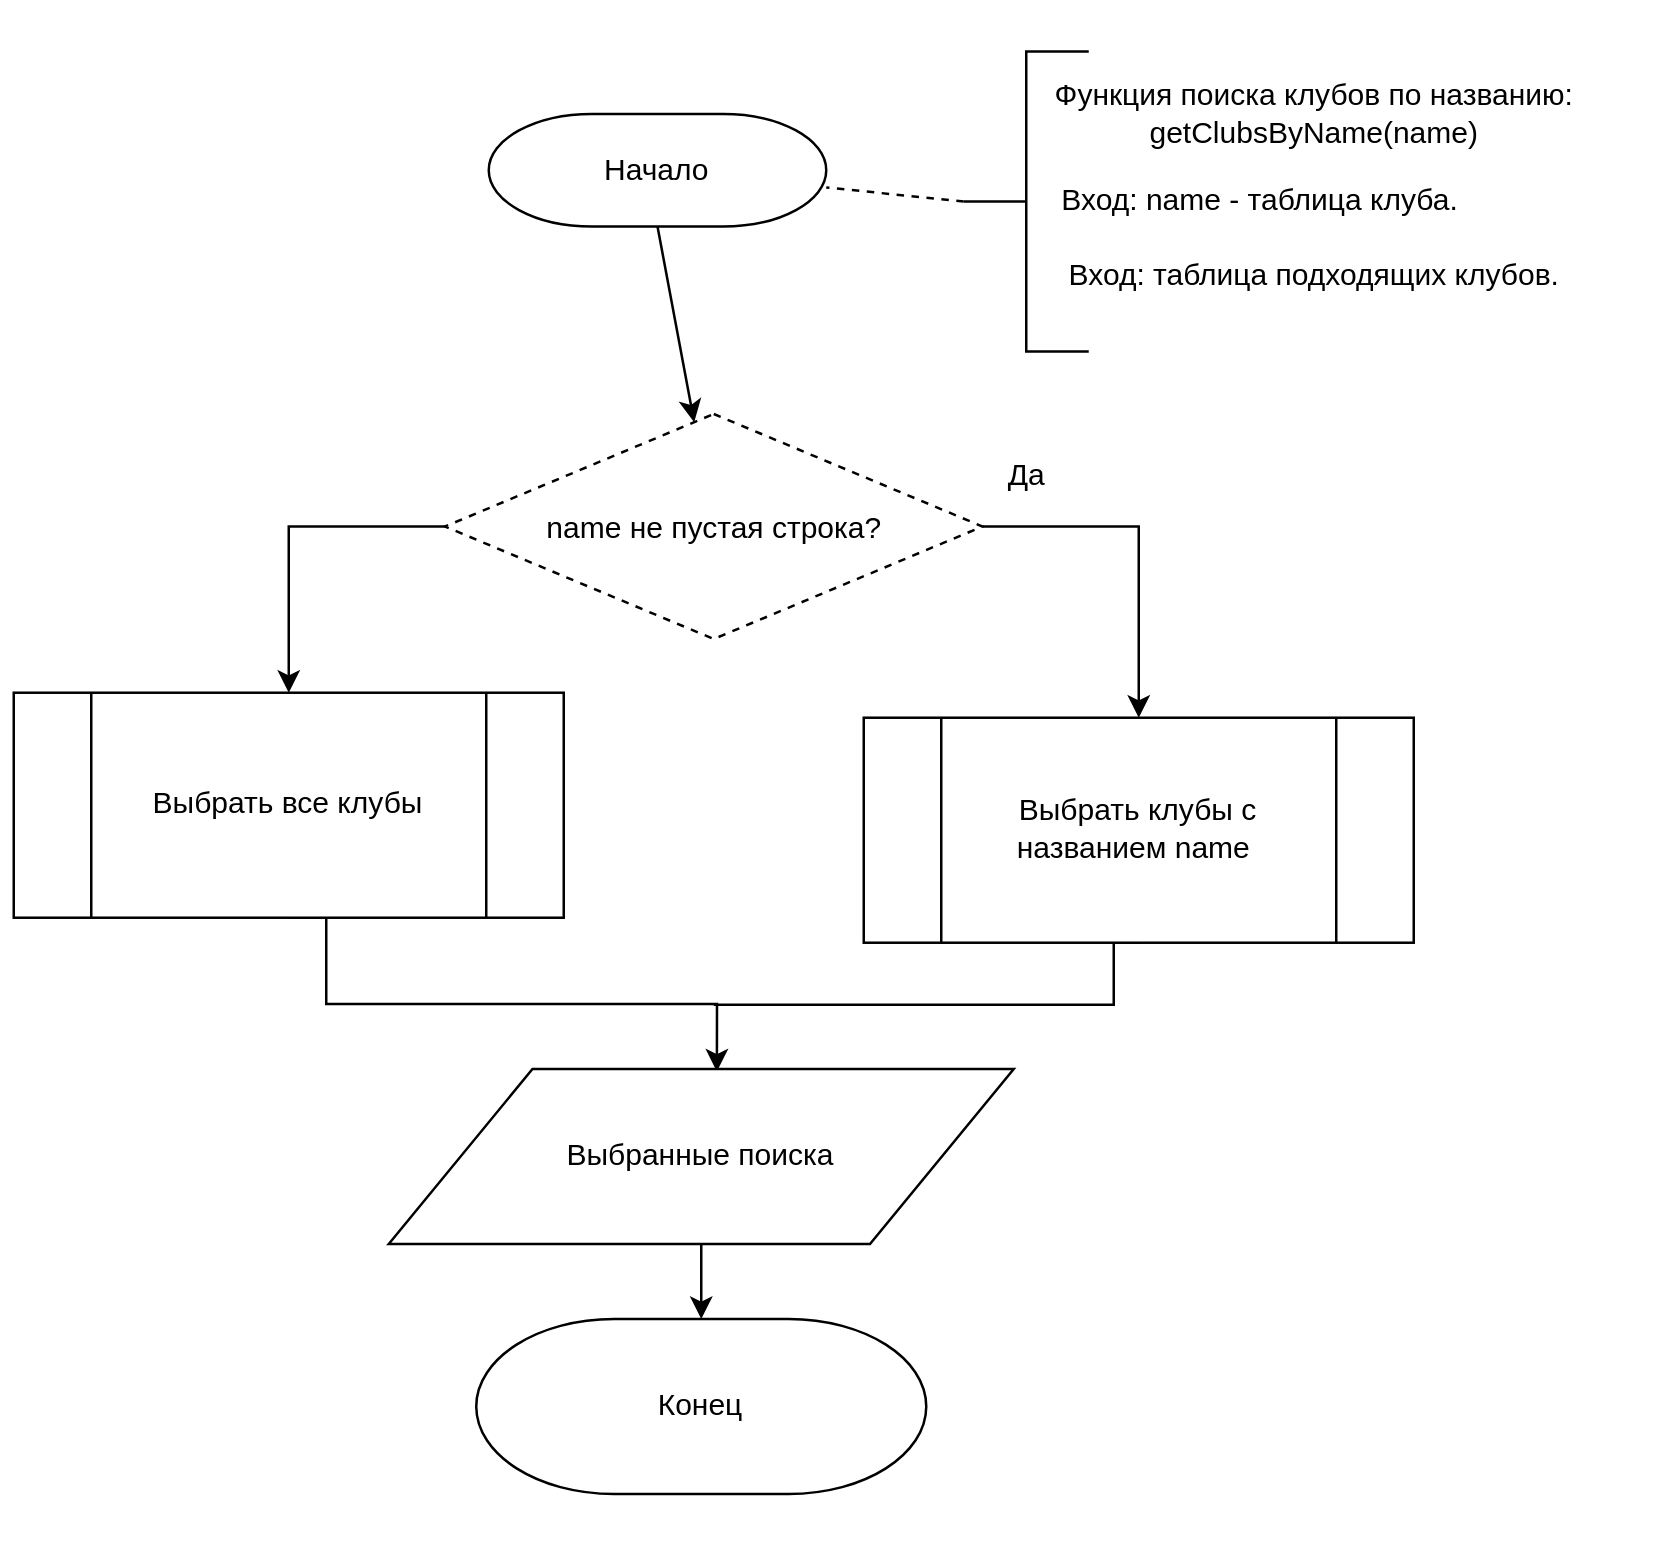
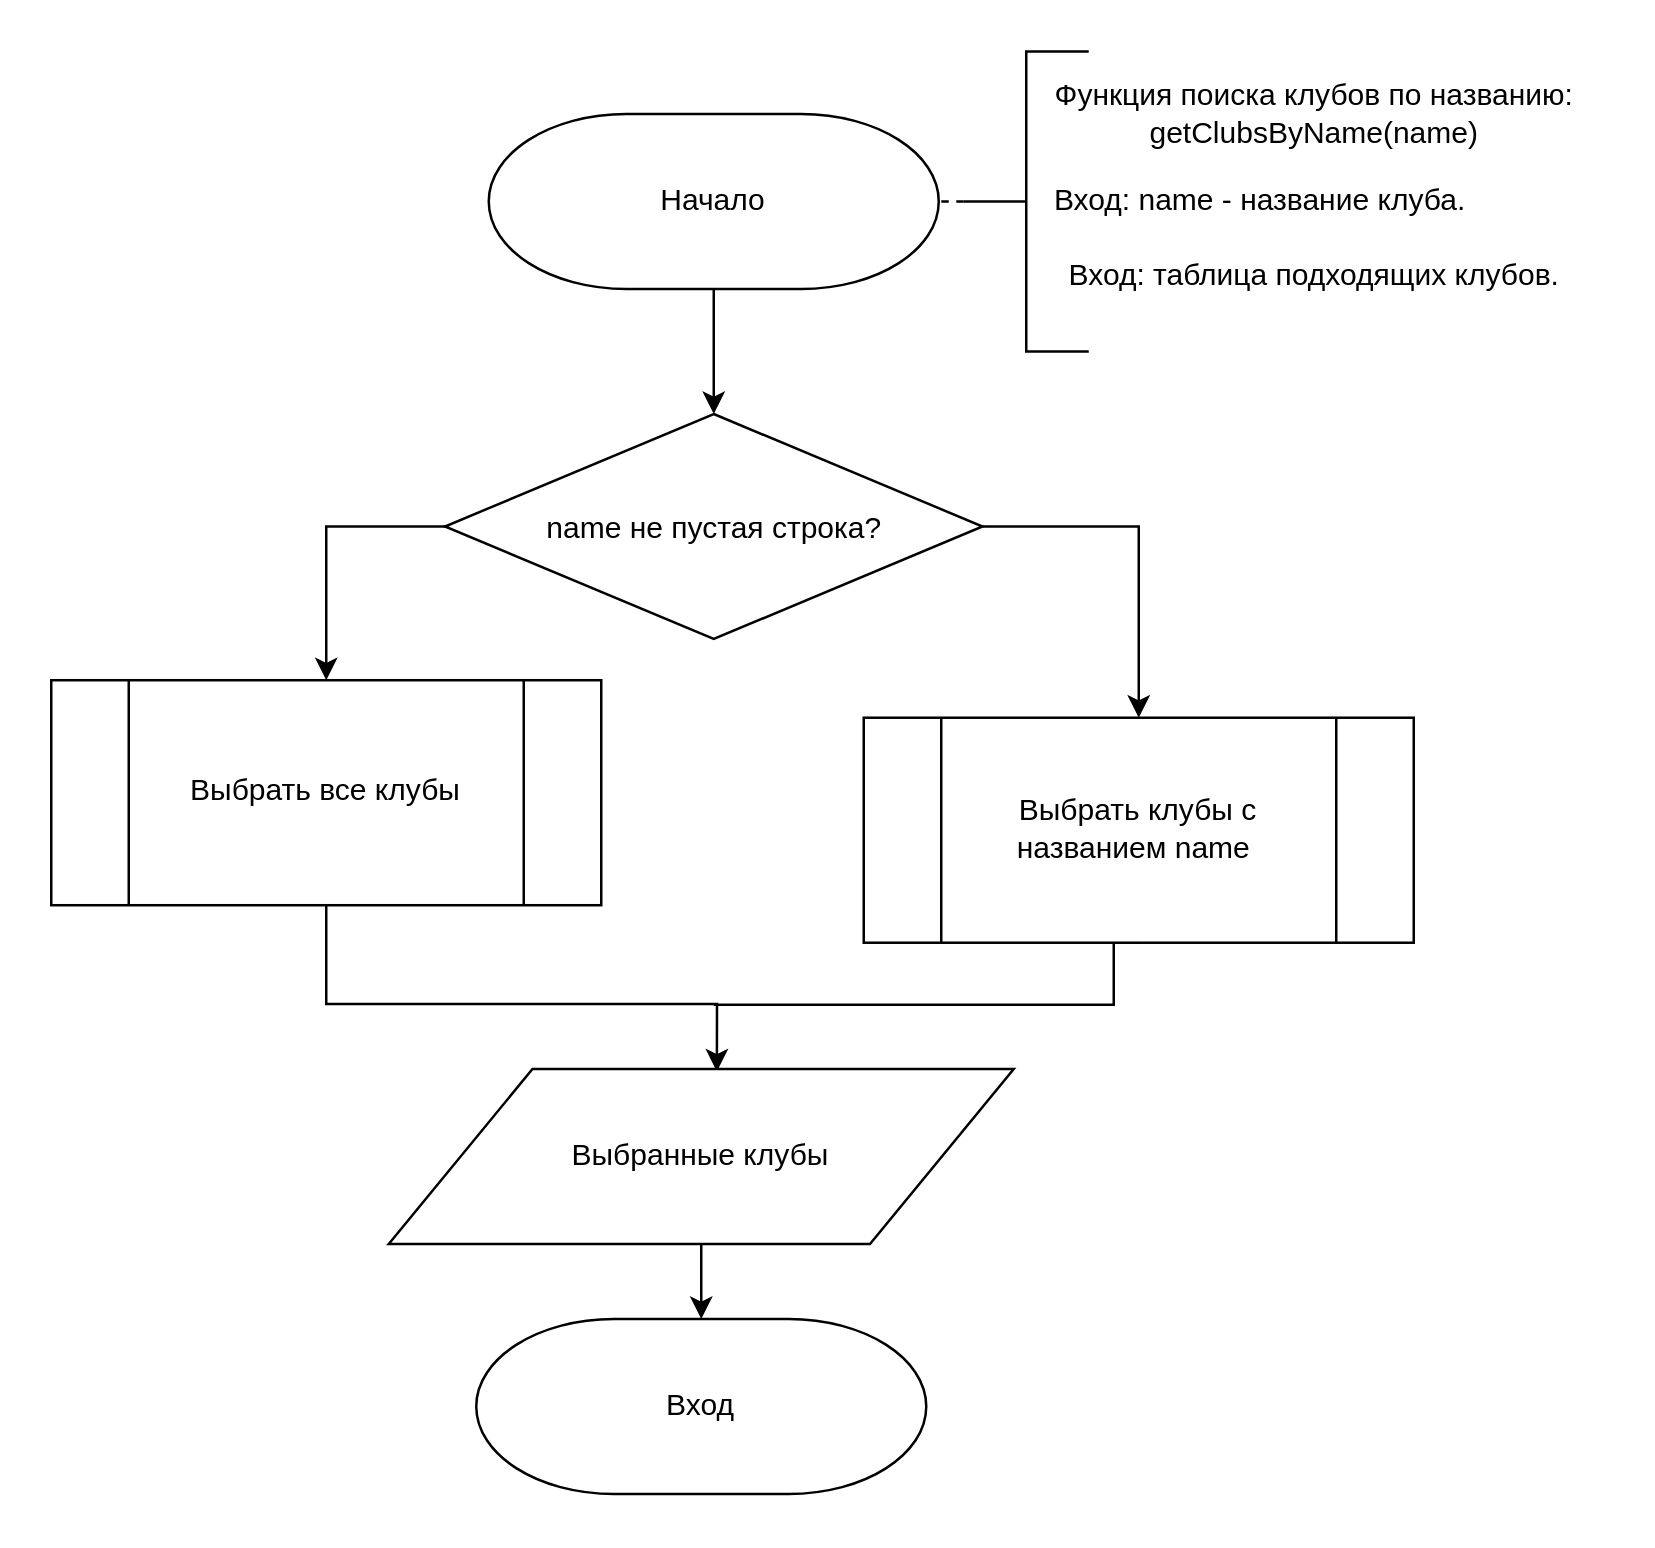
- <mxCell id="3" value="Начало" style="strokeWidth=1;html=1;shape=mxgraph.flowchart.terminator;whiteSpace=wrap;" vertex="1" parent="1"><mxGeometry x="195" y="45" width="135" height="45" as="geometry" /></mxCell>
+ <mxCell id="3" value="Начало" style="strokeWidth=1;html=1;shape=mxgraph.flowchart.terminator;whiteSpace=wrap;" vertex="1" parent="1"><mxGeometry x="195" y="45" width="180" height="70" as="geometry" /></mxCell>
- <mxCell id="13" value="Вход: name - таблица клуба.&amp;nbsp; &amp;nbsp;&amp;nbsp;" style="text;html=1;align=center;verticalAlign=middle;resizable=0;points=[];autosize=1;strokeColor=none;fillColor=none;fontSize=12;" vertex="1" parent="1"><mxGeometry x="410" y="70" width="200" height="20" as="geometry" /></mxCell>
+ <mxCell id="13" value="Вход: name - название клуба.&amp;nbsp; &amp;nbsp;&amp;nbsp;" style="text;html=1;align=center;verticalAlign=middle;resizable=0;points=[];autosize=1;strokeColor=none;fillColor=none;fontSize=12;" vertex="1" parent="1"><mxGeometry x="410" y="70" width="200" height="20" as="geometry" /></mxCell>
- <mxCell id="19" value="Да" style="text;html=1;align=center;verticalAlign=middle;resizable=0;points=[];autosize=1;strokeColor=none;fillColor=none;" vertex="1" parent="1"><mxGeometry x="395" y="180" width="30" height="20" as="geometry" /></mxCell>
- <mxCell id="6" value="&lt;span style=&quot;font-size: 12px&quot;&gt;name&lt;/span&gt;&lt;span style=&quot;font-size: 12px&quot;&gt;&amp;nbsp;не пустая строка?&lt;/span&gt;" style="rhombus;whiteSpace=wrap;html=1;fontSize=14;dashed=1;" vertex="1" parent="1"><mxGeometry x="177.5" y="165" width="215" height="90" as="geometry" /></mxCell>
+ <mxCell id="6" value="&lt;span style=&quot;font-size: 12px&quot;&gt;name&lt;/span&gt;&lt;span style=&quot;font-size: 12px&quot;&gt;&amp;nbsp;не пустая строка?&lt;/span&gt;" style="rhombus;whiteSpace=wrap;html=1;fontSize=14;" vertex="1" parent="1"><mxGeometry x="177.5" y="165" width="215" height="90" as="geometry" /></mxCell>
- <mxCell id="18" value="Выбрать все клубы" style="verticalLabelPosition=middle;verticalAlign=middle;html=1;shape=process;whiteSpace=wrap;rounded=0;size=0.14;arcSize=6;horizontal=1;align=center;labelPosition=center;" vertex="1" parent="1"><mxGeometry x="5" y="276.49" width="220" height="90" as="geometry" /></mxCell>
+ <mxCell id="18" value="Выбрать все клубы" style="verticalLabelPosition=middle;verticalAlign=middle;html=1;shape=process;whiteSpace=wrap;rounded=0;size=0.14;arcSize=6;horizontal=1;align=center;labelPosition=center;" vertex="1" parent="1"><mxGeometry x="20" y="271.49" width="220" height="90" as="geometry" /></mxCell>
- <mxCell id="17" value="Выбранные поиска" style="shape=parallelogram;html=1;strokeWidth=1;perimeter=parallelogramPerimeter;whiteSpace=wrap;rounded=0;arcSize=12;size=0.23;fontSize=12;" vertex="1" parent="1"><mxGeometry x="155" y="427" width="250" height="70" as="geometry" /></mxCell>
+ <mxCell id="17" value="Выбранные клубы" style="shape=parallelogram;html=1;strokeWidth=1;perimeter=parallelogramPerimeter;whiteSpace=wrap;rounded=0;arcSize=12;size=0.23;fontSize=12;" vertex="1" parent="1"><mxGeometry x="155" y="427" width="250" height="70" as="geometry" /></mxCell>
- <mxCell id="12" value="Конец" style="strokeWidth=1;html=1;shape=mxgraph.flowchart.terminator;whiteSpace=wrap;" vertex="1" parent="1"><mxGeometry x="190" y="527" width="180" height="70" as="geometry" /></mxCell>
+ <mxCell id="12" value="Вход" style="strokeWidth=1;html=1;shape=mxgraph.flowchart.terminator;whiteSpace=wrap;" vertex="1" parent="1"><mxGeometry x="190" y="527" width="180" height="70" as="geometry" /></mxCell>
